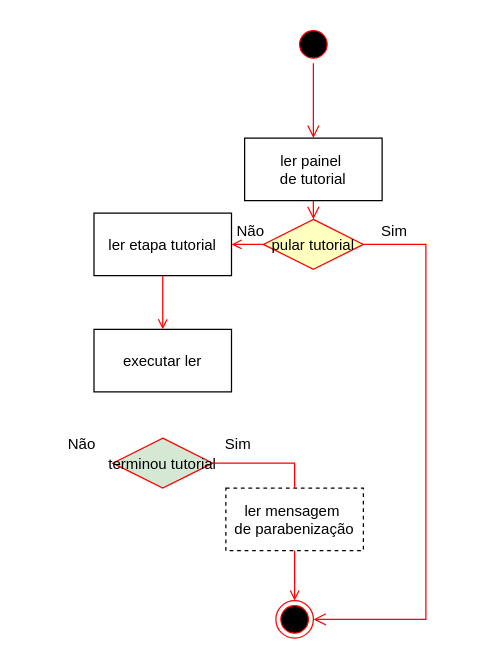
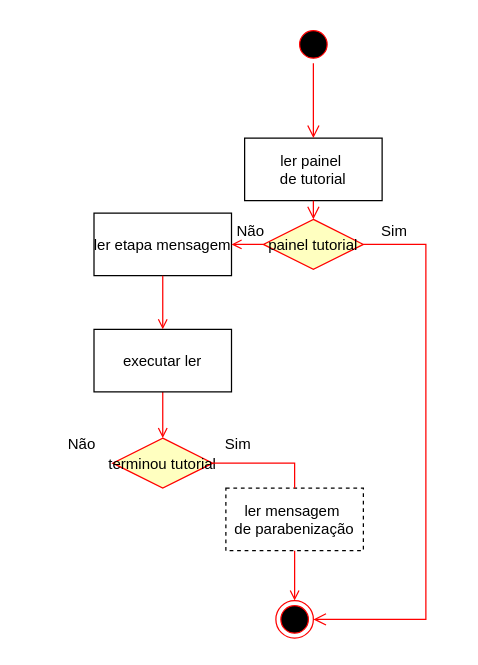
- <mxCell id="4" value="ler etapa tutorial" style="" parent="1" vertex="1"><mxGeometry x="74.5" y="170" width="110" height="50" as="geometry" /></mxCell>
+ <mxCell id="4" value="ler etapa mensagem" style="" parent="1" vertex="1"><mxGeometry x="74.5" y="170" width="110" height="50" as="geometry" /></mxCell>
- <mxCell id="8" value="pular tutorial" style="rhombus;fillColor=#ffffc0;strokeColor=#ff0000;" parent="1" vertex="1"><mxGeometry x="210" y="175" width="80" height="40" as="geometry" /></mxCell>
+ <mxCell id="8" value="painel tutorial" style="rhombus;fillColor=#ffffc0;strokeColor=#ff0000;" parent="1" vertex="1"><mxGeometry x="210" y="175" width="80" height="40" as="geometry" /></mxCell>
+ <mxCell id="2" value="" style="endArrow=open;strokeColor=#FF0000;endFill=1;rounded=0;exitX=0.5;exitY=1;exitDx=0;exitDy=0;entryX=0.5;entryY=0;entryDx=0;entryDy=0;" parent="1" source="6" target="14" edge="1"><mxGeometry relative="1" as="geometry"><mxPoint x="189.035" y="430" as="sourcePoint" /><mxPoint x="355.465" y="353" as="targetPoint" /></mxGeometry></mxCell>
- <mxCell id="14" value="terminou tutorial" style="rhombus;fillColor=#d5e8d4;strokeColor=#ff0000;" parent="1" vertex="1"><mxGeometry x="89.5" y="350" width="80" height="40" as="geometry" /></mxCell>
+ <mxCell id="14" value="terminou tutorial" style="rhombus;fillColor=#ffffc0;strokeColor=#ff0000;" parent="1" vertex="1"><mxGeometry x="89.5" y="350" width="80" height="40" as="geometry" /></mxCell>
